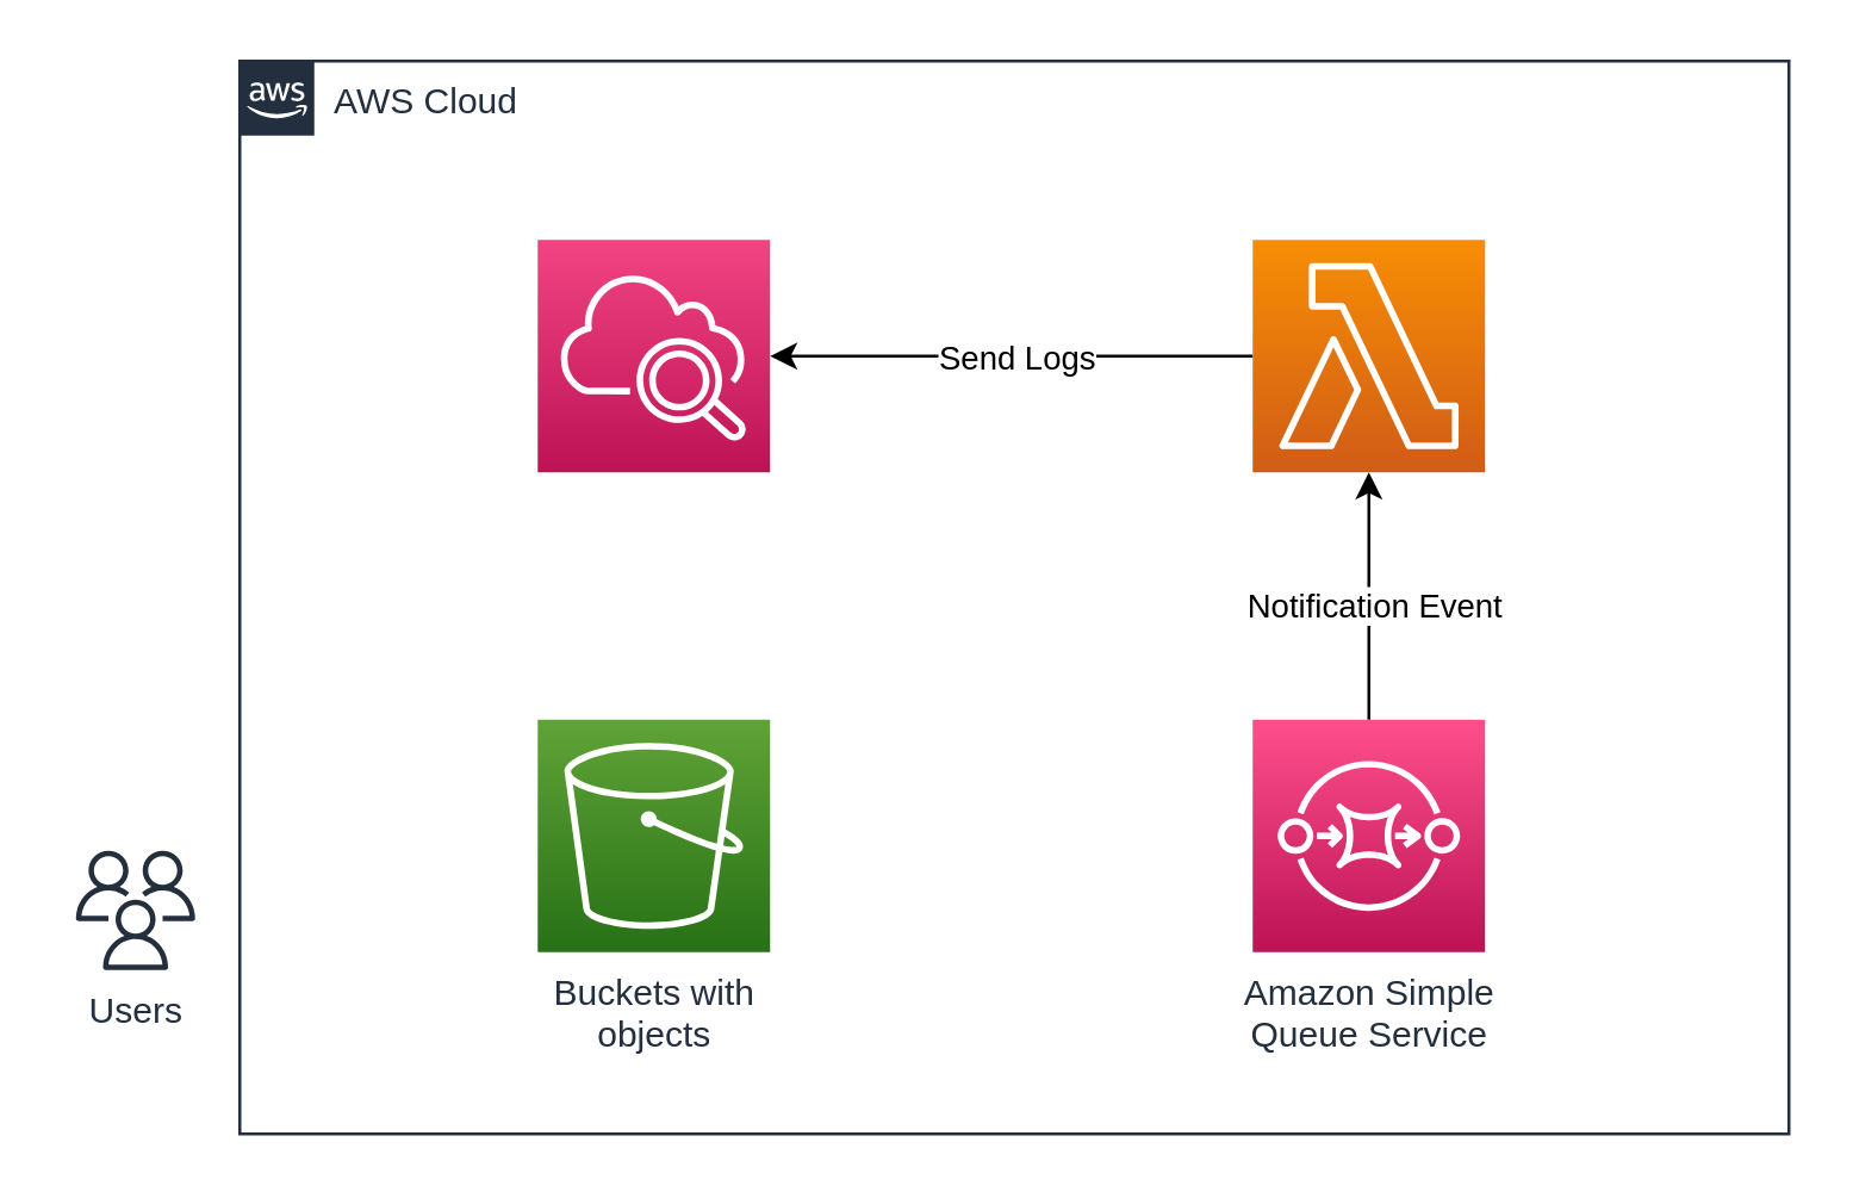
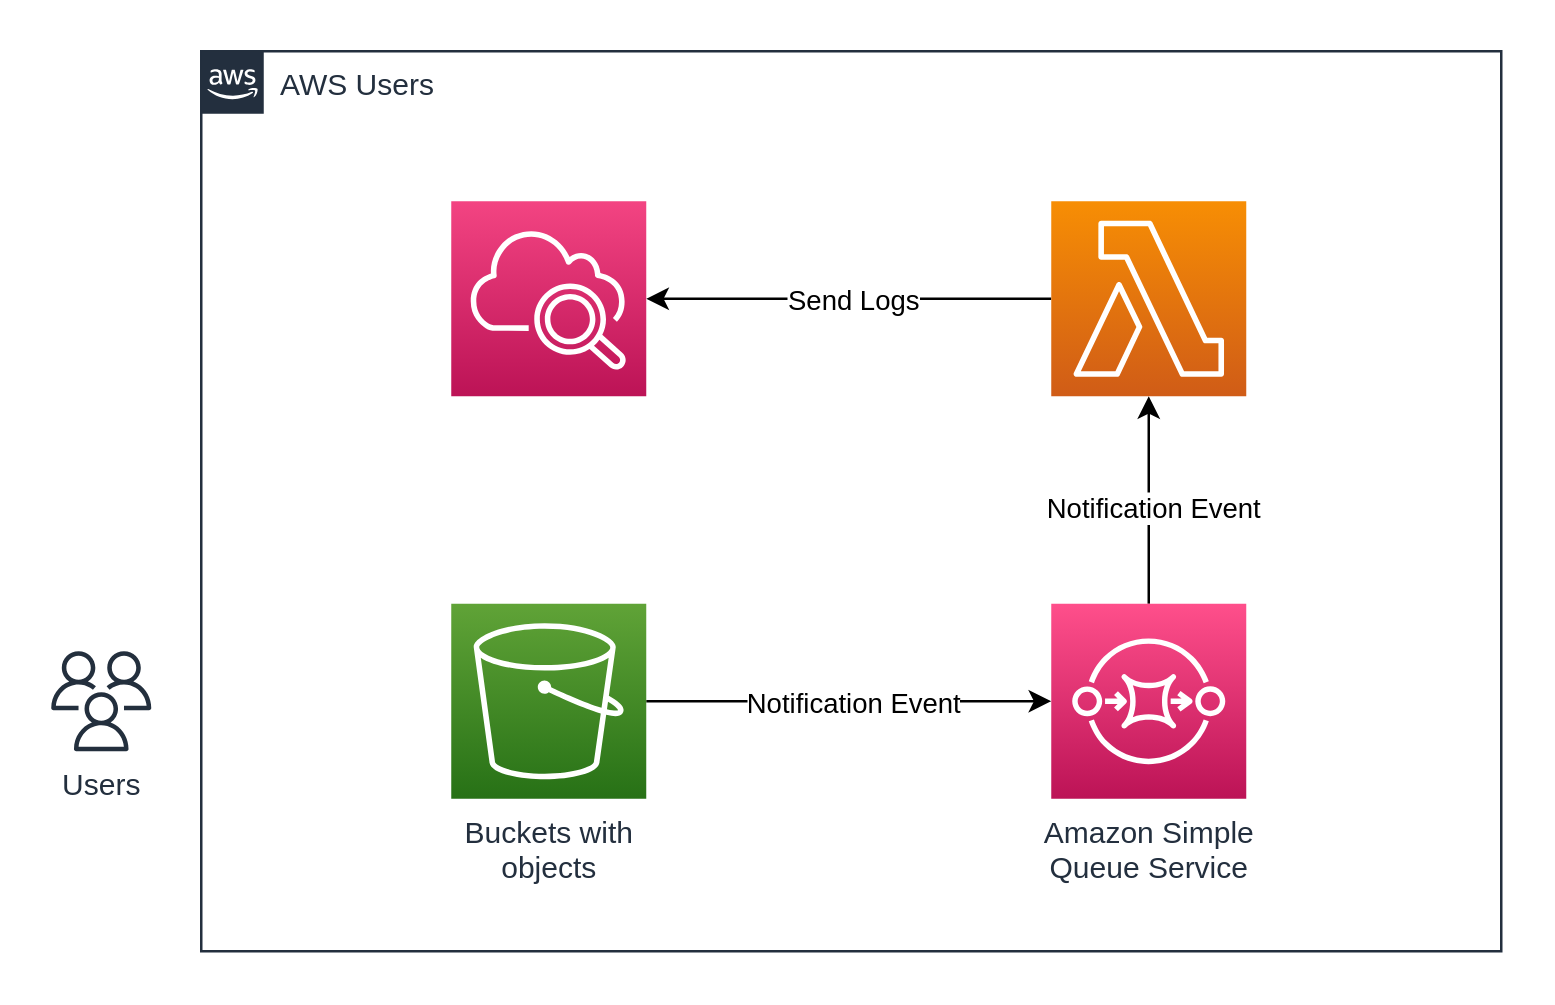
- <mxCell id="2" value="AWS Cloud" style="points=[[0,0],[0.25,0],[0.5,0],[0.75,0],[1,0],[1,0.25],[1,0.5],[1,0.75],[1,1],[0.75,1],[0.5,1],[0.25,1],[0,1],[0,0.75],[0,0.5],[0,0.25]];outlineConnect=0;gradientColor=none;html=1;whiteSpace=wrap;fontSize=12;fontStyle=0;container=1;pointerEvents=0;collapsible=0;recursiveResize=0;shape=mxgraph.aws4.group;grIcon=mxgraph.aws4.group_aws_cloud_alt;strokeColor=#232F3E;fillColor=none;verticalAlign=top;align=left;spacingLeft=30;fontColor=#232F3E;dashed=0;" vertex="1" parent="1"><mxGeometry x="80" y="20" width="520" height="360" as="geometry" /></mxCell>
+ <mxCell id="2" value="AWS Users" style="points=[[0,0],[0.25,0],[0.5,0],[0.75,0],[1,0],[1,0.25],[1,0.5],[1,0.75],[1,1],[0.75,1],[0.5,1],[0.25,1],[0,1],[0,0.75],[0,0.5],[0,0.25]];outlineConnect=0;gradientColor=none;html=1;whiteSpace=wrap;fontSize=12;fontStyle=0;container=1;pointerEvents=0;collapsible=0;recursiveResize=0;shape=mxgraph.aws4.group;grIcon=mxgraph.aws4.group_aws_cloud_alt;strokeColor=#232F3E;fillColor=none;verticalAlign=top;align=left;spacingLeft=30;fontColor=#232F3E;dashed=0;" vertex="1" parent="1"><mxGeometry x="80" y="20" width="520" height="360" as="geometry" /></mxCell>
+ <mxCell id="3" style="edgeStyle=orthogonalEdgeStyle;rounded=0;orthogonalLoop=1;jettySize=auto;html=1;entryX=0;entryY=0.5;entryDx=0;entryDy=0;entryPerimeter=0;" edge="1" parent="2" source="5" target="8"><mxGeometry relative="1" as="geometry" /></mxCell>
+ <mxCell id="4" value="Notification Event" style="edgeLabel;html=1;align=center;verticalAlign=middle;resizable=0;points=[];" vertex="1" connectable="0" parent="3"><mxGeometry x="0.161" y="-2" relative="1" as="geometry"><mxPoint x="-12" y="-2" as="offset" /></mxGeometry></mxCell>
- <mxCell id="13" value="Users" style="sketch=0;outlineConnect=0;fontColor=#232F3E;gradientColor=none;fillColor=#232F3D;strokeColor=none;dashed=0;verticalLabelPosition=bottom;verticalAlign=top;align=center;html=1;fontSize=12;fontStyle=0;aspect=fixed;pointerEvents=1;shape=mxgraph.aws4.users;" vertex="1" parent="1"><mxGeometry x="25" y="285" width="40" height="40" as="geometry" /></mxCell>
+ <mxCell id="13" value="Users" style="sketch=0;outlineConnect=0;fontColor=#232F3E;gradientColor=none;fillColor=#232F3D;strokeColor=none;dashed=0;verticalLabelPosition=bottom;verticalAlign=top;align=center;html=1;fontSize=12;fontStyle=0;aspect=fixed;pointerEvents=1;shape=mxgraph.aws4.users;" vertex="1" parent="1"><mxGeometry x="20" y="260" width="40" height="40" as="geometry" /></mxCell>
